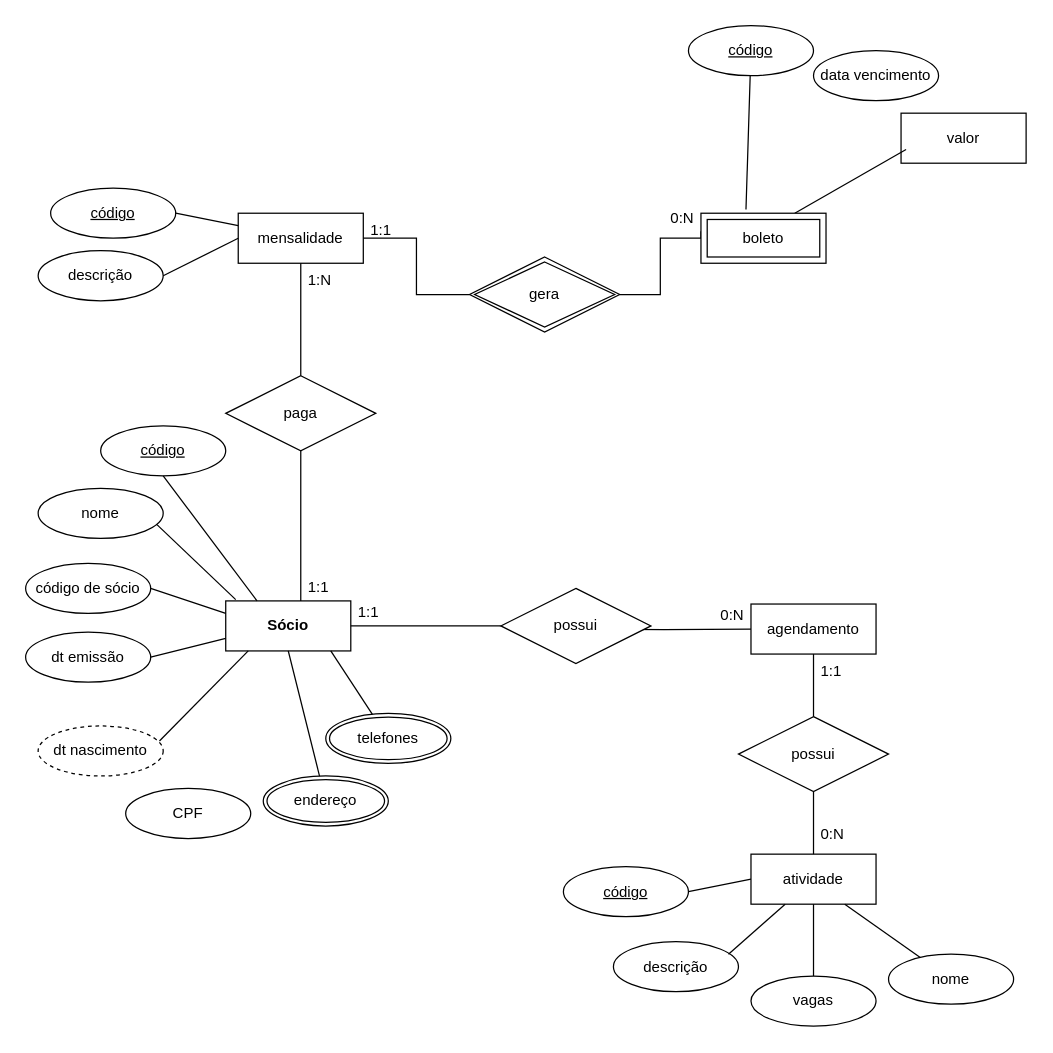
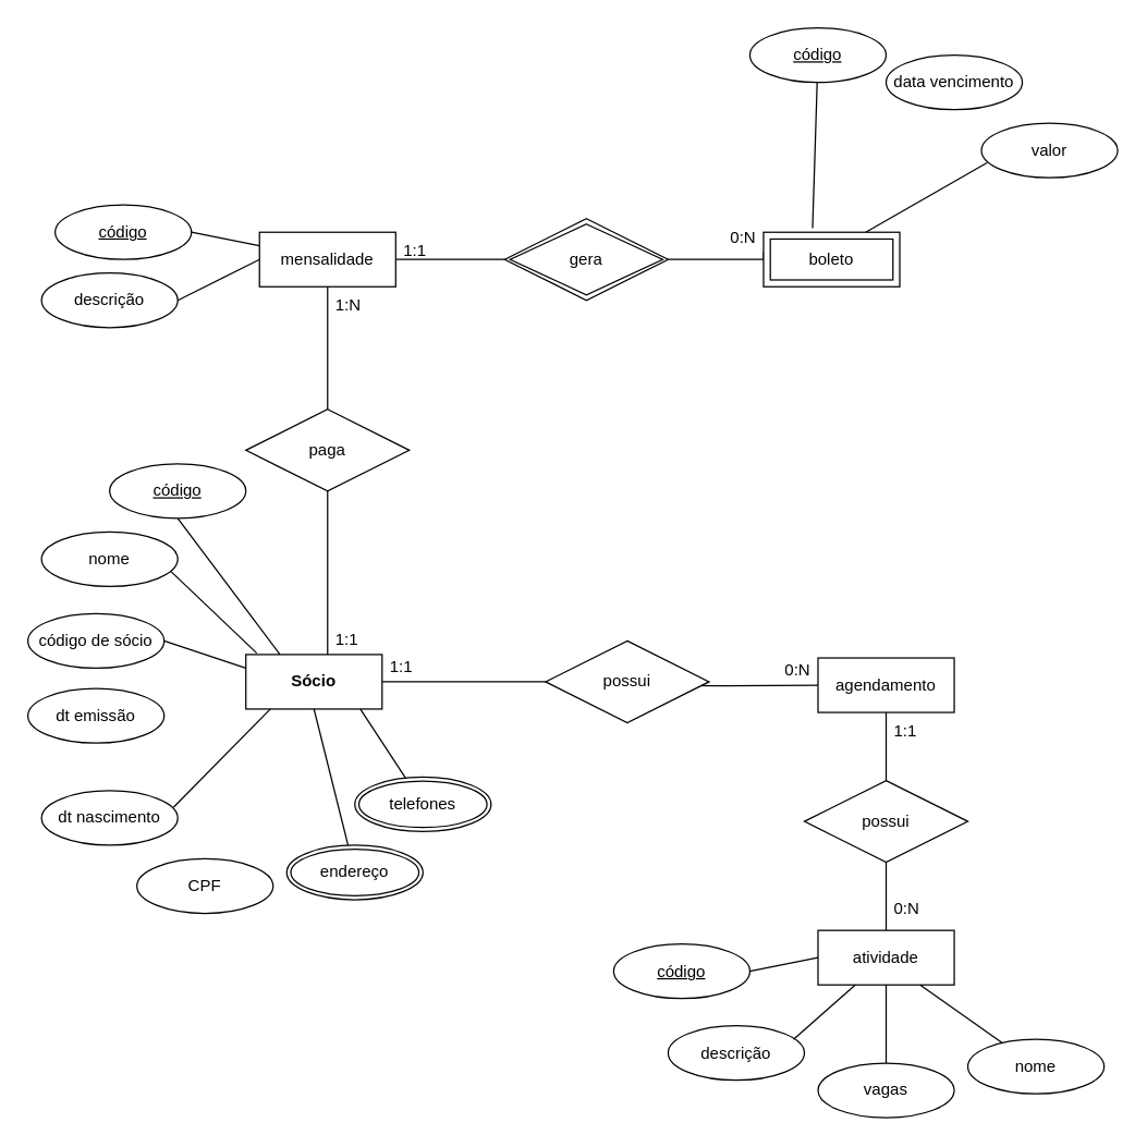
- <mxCell id="35" value="valor" style="whiteSpace=wrap;html=1;align=center;rounded=0;" vertex="1" parent="1"><mxGeometry x="720" y="90" width="100" height="40" as="geometry" /></mxCell>
+ <mxCell id="35" value="valor" style="ellipse;whiteSpace=wrap;html=1;align=center;" vertex="1" parent="1"><mxGeometry x="720" y="90" width="100" height="40" as="geometry" /></mxCell>
- <mxCell id="50" value="gera" style="shape=rhombus;double=1;perimeter=rhombusPerimeter;whiteSpace=wrap;html=1;align=center;" vertex="1" parent="1"><mxGeometry x="375" y="205" width="120" height="60" as="geometry" /></mxCell>
+ <mxCell id="50" value="gera" style="shape=rhombus;double=1;perimeter=rhombusPerimeter;whiteSpace=wrap;html=1;align=center;" vertex="1" parent="1"><mxGeometry x="370" y="160" width="120" height="60" as="geometry" /></mxCell>
- <mxCell id="13" value="" style="endArrow=none;html=1;rounded=0;exitX=1;exitY=0.5;exitDx=0;exitDy=0;entryX=0;entryY=0.75;entryDx=0;entryDy=0;" edge="1" parent="1" source="5" target="2"><mxGeometry relative="1" as="geometry"><mxPoint x="175" y="429" as="sourcePoint" /><mxPoint x="233.516" y="500" as="targetPoint" /></mxGeometry></mxCell>
- <mxCell id="3" value="dt nascimento" style="ellipse;whiteSpace=wrap;html=1;align=center;dashed=1;" vertex="1" parent="1"><mxGeometry x="30" y="580" width="100" height="40" as="geometry" /></mxCell>
+ <mxCell id="3" value="dt nascimento" style="ellipse;whiteSpace=wrap;html=1;align=center;" vertex="1" parent="1"><mxGeometry x="30" y="580" width="100" height="40" as="geometry" /></mxCell>
